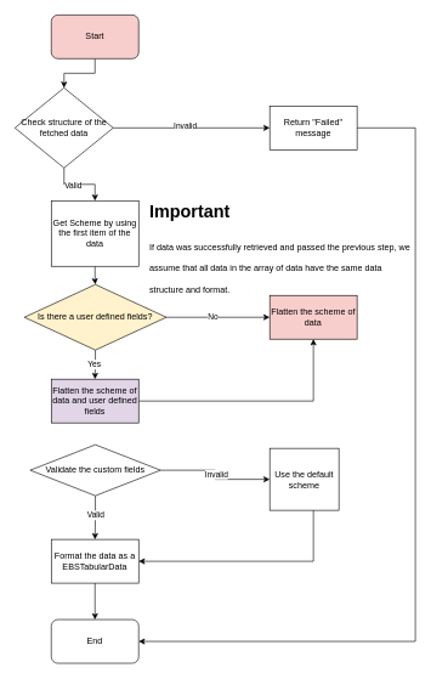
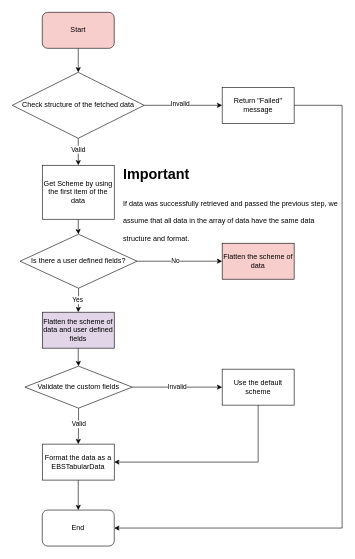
- <mxCell id="8" value="Check structure of the fetched data" style="rhombus;whiteSpace=wrap;html=1;" vertex="1" parent="1"><mxGeometry x="20" y="120" width="135" height="110" as="geometry" /></mxCell>
+ <mxCell id="8" value="Check structure of the fetched data" style="rhombus;whiteSpace=wrap;html=1;" vertex="1" parent="1"><mxGeometry x="20" y="120" width="220" height="110" as="geometry" /></mxCell>
- <mxCell id="18" value="Is there a user defined fields?" style="rhombus;whiteSpace=wrap;html=1;fillColor=#fff2cc;" vertex="1" parent="1"><mxGeometry x="33" y="390" width="195" height="90" as="geometry" /></mxCell>
+ <mxCell id="18" value="Is there a user defined fields?" style="rhombus;whiteSpace=wrap;html=1;" vertex="1" parent="1"><mxGeometry x="33" y="390" width="195" height="90" as="geometry" /></mxCell>
- <mxCell id="19" style="edgeStyle=orthogonalEdgeStyle;rounded=0;orthogonalLoop=1;jettySize=auto;html=1;" edge="1" parent="1" source="20" target="21"><mxGeometry relative="1" as="geometry"><mxPoint x="130.5" y="770" as="targetPoint" /></mxGeometry></mxCell>
+ <mxCell id="19" style="edgeStyle=orthogonalEdgeStyle;rounded=0;orthogonalLoop=1;jettySize=auto;html=1;entryX=0.5;entryY=0;entryDx=0;entryDy=0;" edge="1" parent="1" source="20" target="26"><mxGeometry relative="1" as="geometry"><mxPoint x="130.5" y="770" as="targetPoint" /></mxGeometry></mxCell>
- <mxCell id="28" value="Use the default scheme" style="rounded=0;whiteSpace=wrap;html=1;" vertex="1" parent="1"><mxGeometry x="370" y="615" width="95" height="85" as="geometry" /></mxCell>
+ <mxCell id="28" value="Use the default scheme" style="rounded=0;whiteSpace=wrap;html=1;" vertex="1" parent="1"><mxGeometry x="370" y="615" width="120" height="60" as="geometry" /></mxCell>
